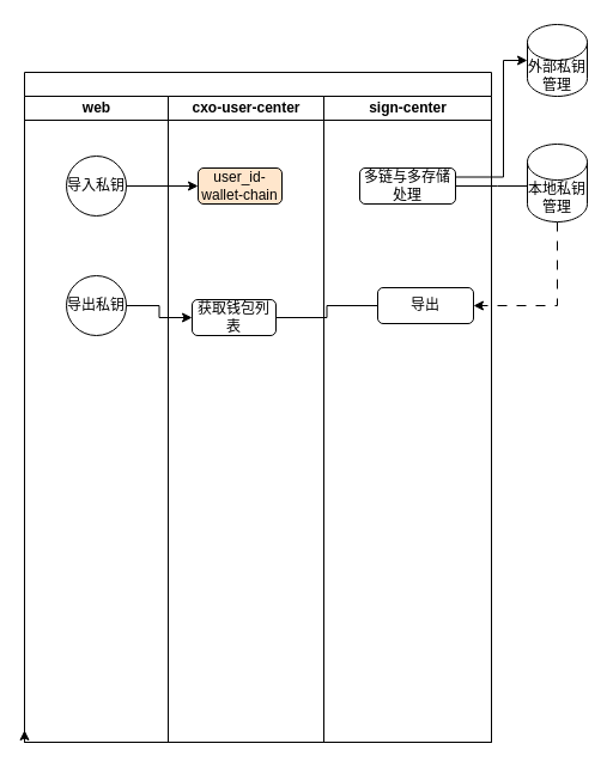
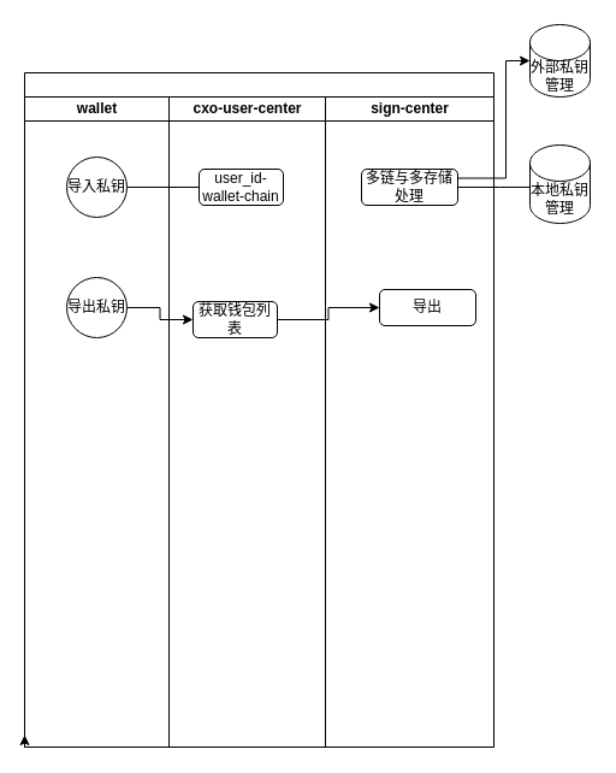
- <mxCell id="4" value="web" style="swimlane;startSize=20;html=1;" vertex="1" parent="2"><mxGeometry y="20" width="120" height="540" as="geometry" /></mxCell>
+ <mxCell id="4" value="wallet" style="swimlane;startSize=20;html=1;" vertex="1" parent="2"><mxGeometry y="20" width="120" height="540" as="geometry" /></mxCell>
- <mxCell id="14" style="edgeStyle=orthogonalEdgeStyle;rounded=0;orthogonalLoop=1;jettySize=auto;html=1;exitX=1;exitY=0.5;exitDx=0;exitDy=0;entryX=0;entryY=0.5;entryDx=0;entryDy=0;" edge="1" parent="2" source="5" target="8"><mxGeometry relative="1" as="geometry" /></mxCell>
+ <mxCell id="14" style="edgeStyle=orthogonalEdgeStyle;rounded=0;orthogonalLoop=1;jettySize=auto;html=1;exitX=1;exitY=0.5;exitDx=0;exitDy=0;entryX=0;entryY=0.5;entryDx=0;entryDy=0;endArrow=none;" edge="1" parent="2" source="5" target="8"><mxGeometry relative="1" as="geometry" /></mxCell>
- <mxCell id="8" value="user_id-wallet-chain" style="rounded=1;whiteSpace=wrap;html=1;fillColor=#ffe6cc;" vertex="1" parent="7"><mxGeometry x="25" y="60" width="70" height="30" as="geometry" /></mxCell>
+ <mxCell id="8" value="user_id-wallet-chain" style="rounded=1;whiteSpace=wrap;html=1;" vertex="1" parent="7"><mxGeometry x="25" y="60" width="70" height="30" as="geometry" /></mxCell>
- <mxCell id="17" style="edgeStyle=orthogonalEdgeStyle;rounded=0;orthogonalLoop=1;jettySize=auto;html=1;exitX=0.5;exitY=1;exitDx=0;exitDy=0;exitPerimeter=0;entryX=1;entryY=0.5;entryDx=0;entryDy=0;dashed=1;dashPattern=8 8;" edge="1" parent="1" source="18" target="13"><mxGeometry relative="1" as="geometry" /></mxCell>
- <mxCell id="16" style="edgeStyle=orthogonalEdgeStyle;rounded=0;orthogonalLoop=1;jettySize=auto;html=1;exitX=1;exitY=0.5;exitDx=0;exitDy=0;entryX=0;entryY=0.5;entryDx=0;entryDy=0;endArrow=none;" edge="1" parent="2" source="9" target="13"><mxGeometry relative="1" as="geometry" /></mxCell>
+ <mxCell id="16" style="edgeStyle=orthogonalEdgeStyle;rounded=0;orthogonalLoop=1;jettySize=auto;html=1;exitX=1;exitY=0.5;exitDx=0;exitDy=0;entryX=0;entryY=0.5;entryDx=0;entryDy=0;" edge="1" parent="2" source="9" target="13"><mxGeometry relative="1" as="geometry" /></mxCell>
